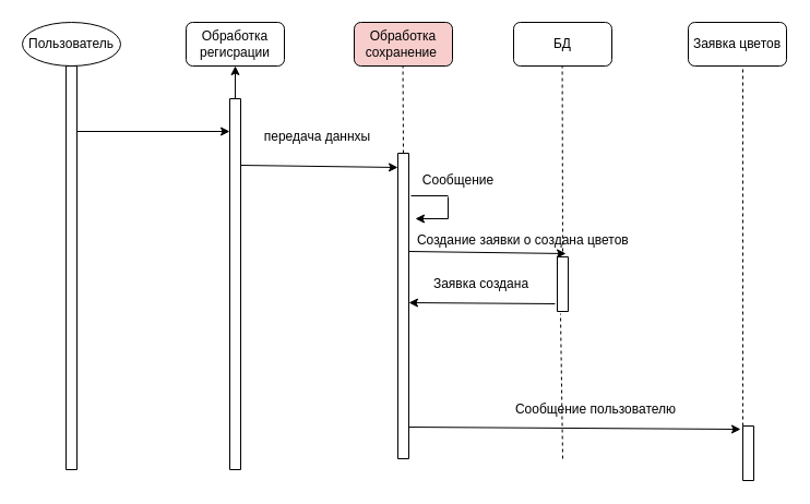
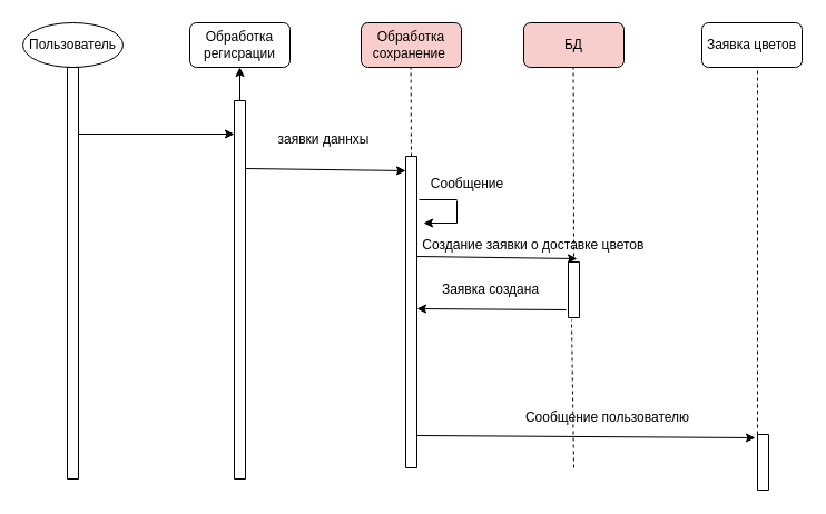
- <mxCell id="22" value="БД" style="rounded=1;whiteSpace=wrap;html=1;" vertex="1" parent="1"><mxGeometry x="470" y="20" width="90" height="40" as="geometry" /></mxCell>
+ <mxCell id="22" value="БД" style="rounded=1;whiteSpace=wrap;html=1;fillColor=#f8cecc;" vertex="1" parent="1"><mxGeometry x="470" y="20" width="90" height="40" as="geometry" /></mxCell>
- <mxCell id="8" value="передача даннхы" style="text;html=1;align=center;verticalAlign=middle;resizable=0;points=[];autosize=1;strokeColor=none;fillColor=none;" vertex="1" parent="1"><mxGeometry x="230" y="110" width="120" height="30" as="geometry" /></mxCell>
+ <mxCell id="8" value="заявки даннхы" style="text;html=1;align=center;verticalAlign=middle;resizable=0;points=[];autosize=1;strokeColor=none;fillColor=none;" vertex="1" parent="1"><mxGeometry x="230" y="110" width="120" height="30" as="geometry" /></mxCell>
- <mxCell id="29" value="Создание заявки о создана цветов&amp;nbsp;" style="text;html=1;align=center;verticalAlign=middle;resizable=0;points=[];autosize=1;strokeColor=none;fillColor=none;" vertex="1" parent="1"><mxGeometry x="365" y="205" width="230" height="30" as="geometry" /></mxCell>
+ <mxCell id="29" value="Создание заявки о доставке цветов&amp;nbsp;" style="text;html=1;align=center;verticalAlign=middle;resizable=0;points=[];autosize=1;strokeColor=none;fillColor=none;" vertex="1" parent="1"><mxGeometry x="365" y="205" width="230" height="30" as="geometry" /></mxCell>
